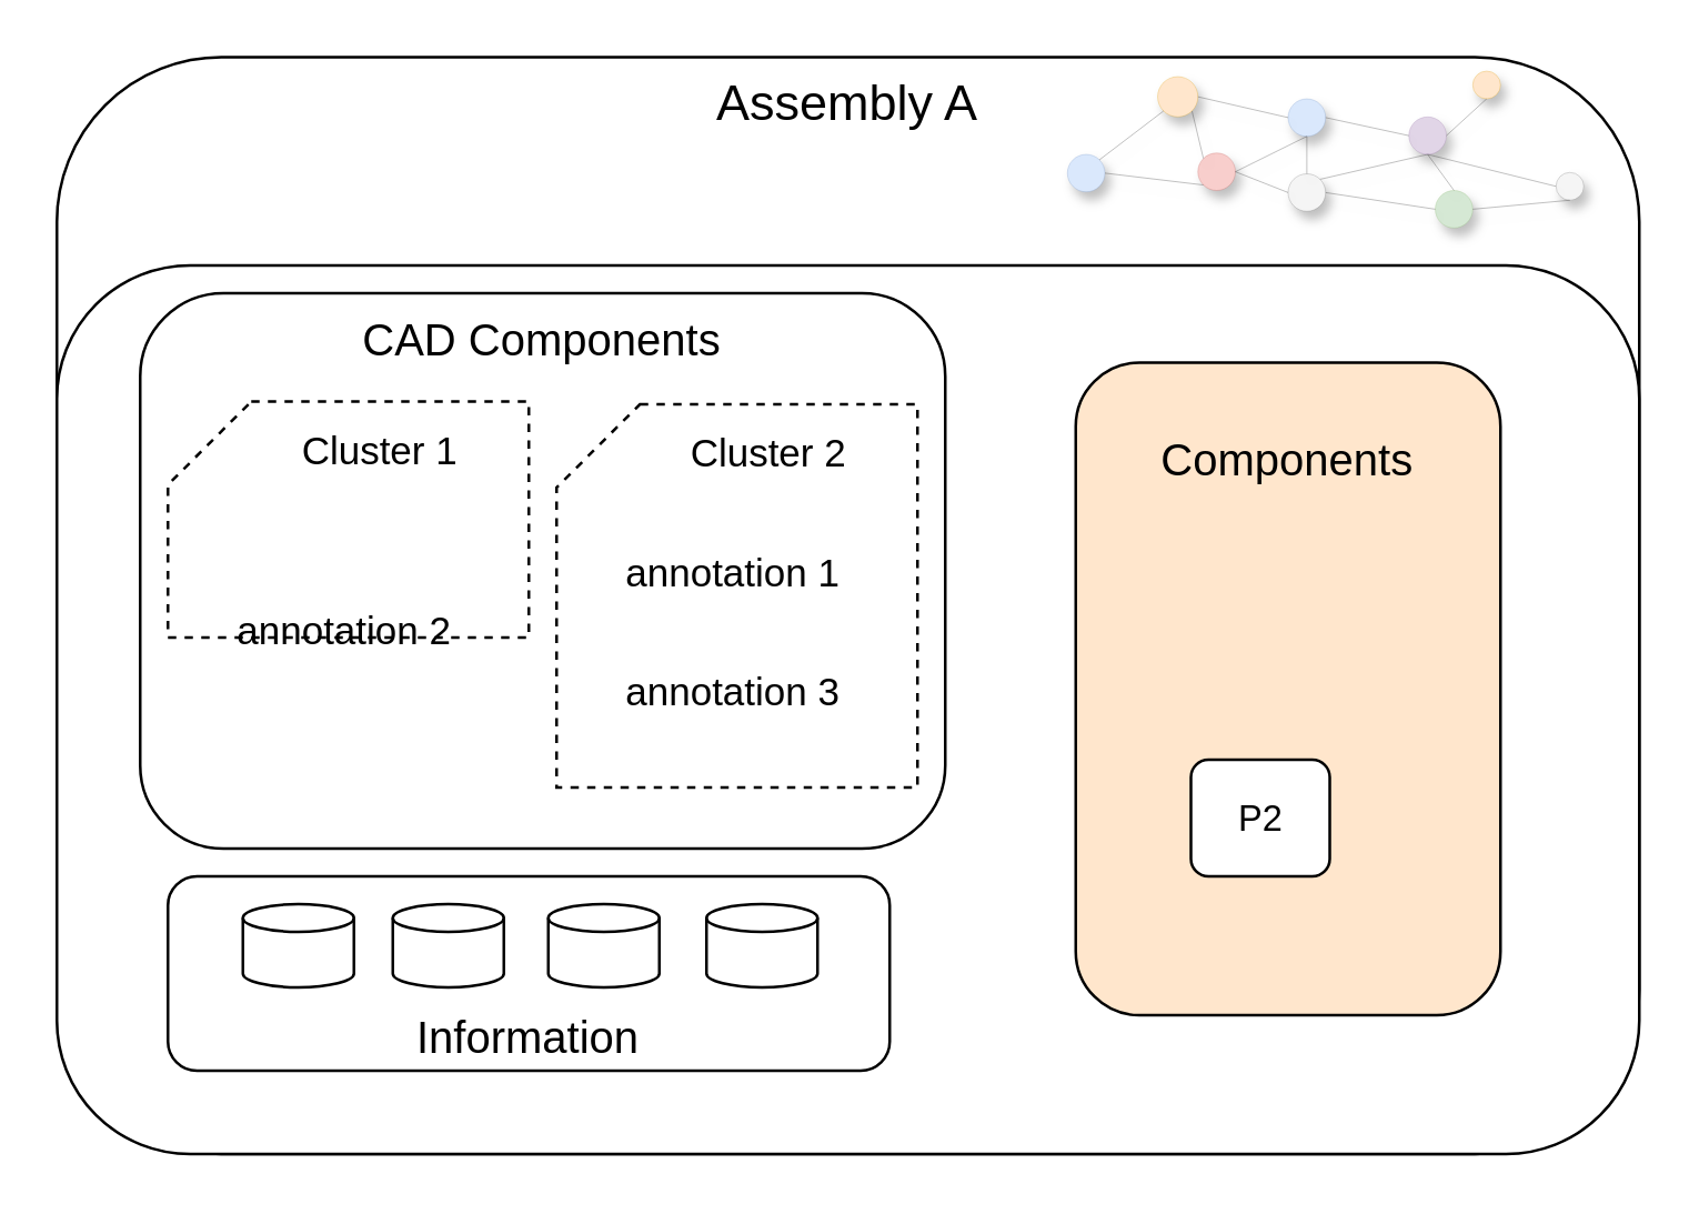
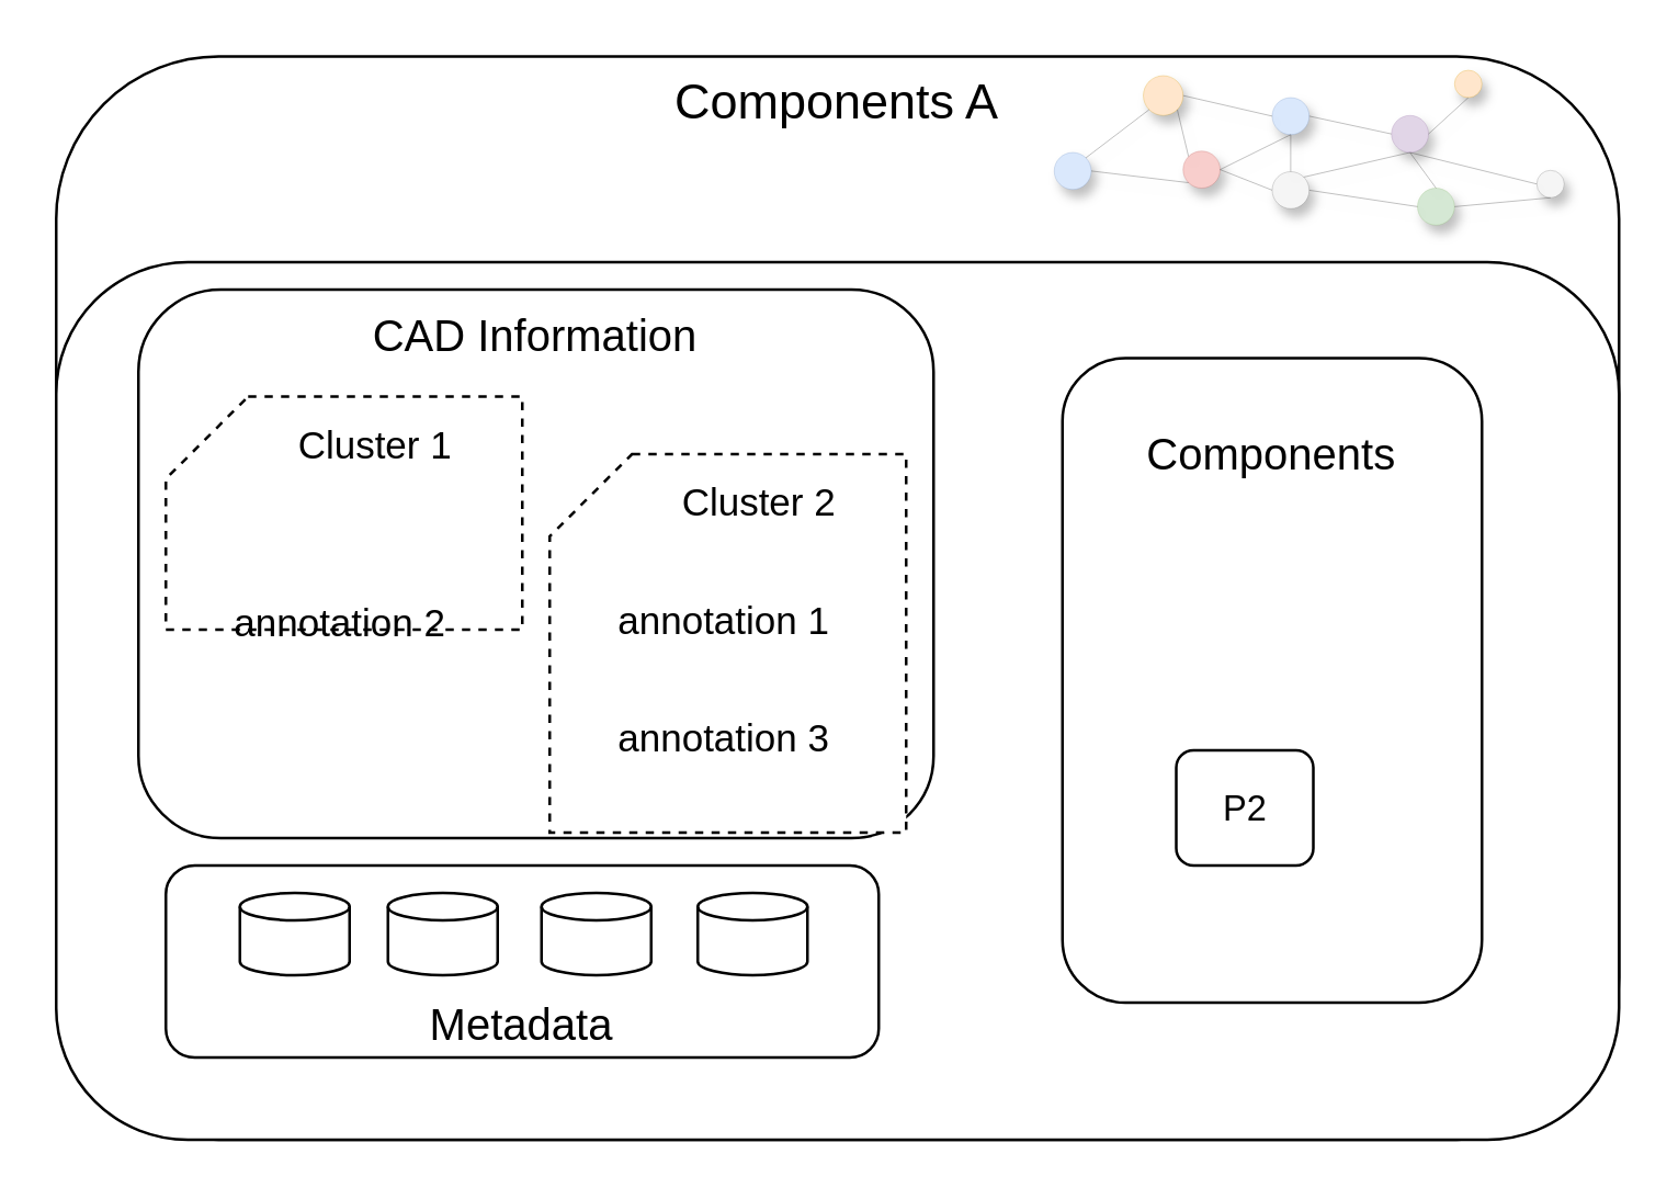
- <mxCell id="2" value="Assembly A" style="rounded=1;whiteSpace=wrap;html=1;fontSize=18;verticalAlign=top;" vertex="1" parent="1"><mxGeometry x="20" y="20" width="570" height="395" as="geometry" /></mxCell>
+ <mxCell id="2" value="Components A" style="rounded=1;whiteSpace=wrap;html=1;fontSize=18;verticalAlign=top;" vertex="1" parent="1"><mxGeometry x="20" y="20" width="570" height="395" as="geometry" /></mxCell>
- <mxCell id="27" value="&lt;font style=&quot;font-size: 16px&quot;&gt;CAD Components&lt;/font&gt;" style="rounded=1;whiteSpace=wrap;html=1;shadow=0;fontSize=18;strokeWidth=1;verticalAlign=top;" vertex="1" parent="1"><mxGeometry x="50" y="105" width="290" height="200" as="geometry" /></mxCell>
+ <mxCell id="27" value="&lt;font style=&quot;font-size: 16px&quot;&gt;CAD Information&lt;/font&gt;" style="rounded=1;whiteSpace=wrap;html=1;shadow=0;fontSize=18;strokeWidth=1;verticalAlign=top;" vertex="1" parent="1"><mxGeometry x="50" y="105" width="290" height="200" as="geometry" /></mxCell>
- <mxCell id="28" value="&lt;font&gt;&lt;span style=&quot;font-size: 14px&quot;&gt;&amp;nbsp; &amp;nbsp; &amp;nbsp; Cluster 2&lt;/span&gt;&lt;br&gt;&lt;br&gt;&lt;div style=&quot;text-align: left&quot;&gt;&lt;span style=&quot;font-size: 14px&quot;&gt;annotation 1&lt;/span&gt;&lt;/div&gt;&lt;div style=&quot;text-align: left&quot;&gt;&lt;span style=&quot;font-size: 14px&quot;&gt;&lt;br&gt;&lt;/span&gt;&lt;/div&gt;&lt;div style=&quot;text-align: left&quot;&gt;&lt;span style=&quot;font-size: 14px&quot;&gt;annotation 3&lt;/span&gt;&lt;/div&gt;&lt;/font&gt;" style="shape=card;whiteSpace=wrap;html=1;shadow=0;fontSize=18;strokeWidth=1;verticalAlign=top;dashed=1;" vertex="1" parent="1"><mxGeometry x="200" y="145" width="130" height="138" as="geometry" /></mxCell>
+ <mxCell id="28" value="&lt;font&gt;&lt;span style=&quot;font-size: 14px&quot;&gt;&amp;nbsp; &amp;nbsp; &amp;nbsp; Cluster 2&lt;/span&gt;&lt;br&gt;&lt;br&gt;&lt;div style=&quot;text-align: left&quot;&gt;&lt;span style=&quot;font-size: 14px&quot;&gt;annotation 1&lt;/span&gt;&lt;/div&gt;&lt;div style=&quot;text-align: left&quot;&gt;&lt;span style=&quot;font-size: 14px&quot;&gt;&lt;br&gt;&lt;/span&gt;&lt;/div&gt;&lt;div style=&quot;text-align: left&quot;&gt;&lt;span style=&quot;font-size: 14px&quot;&gt;annotation 3&lt;/span&gt;&lt;/div&gt;&lt;/font&gt;" style="shape=card;whiteSpace=wrap;html=1;shadow=0;fontSize=18;strokeWidth=1;verticalAlign=top;dashed=1;" vertex="1" parent="1"><mxGeometry x="200" y="165" width="130" height="138" as="geometry" /></mxCell>
- <mxCell id="35" value="&lt;br&gt;Components" style="rounded=1;whiteSpace=wrap;html=1;shadow=0;fontSize=16;strokeWidth=1;verticalAlign=top;fillColor=#ffe6cc;" vertex="1" parent="1"><mxGeometry x="387" y="130" width="153" height="235" as="geometry" /></mxCell>
+ <mxCell id="35" value="&lt;br&gt;Components" style="rounded=1;whiteSpace=wrap;html=1;shadow=0;fontSize=16;strokeWidth=1;verticalAlign=top;" vertex="1" parent="1"><mxGeometry x="387" y="130" width="153" height="235" as="geometry" /></mxCell>
- <mxCell id="30" value="Information" style="rounded=1;whiteSpace=wrap;html=1;shadow=0;fontSize=16;strokeWidth=1;verticalAlign=bottom;" vertex="1" parent="1"><mxGeometry x="60" y="315" width="260" height="70" as="geometry" /></mxCell>
+ <mxCell id="30" value="Metadata" style="rounded=1;whiteSpace=wrap;html=1;shadow=0;fontSize=16;strokeWidth=1;verticalAlign=bottom;" vertex="1" parent="1"><mxGeometry x="60" y="315" width="260" height="70" as="geometry" /></mxCell>
